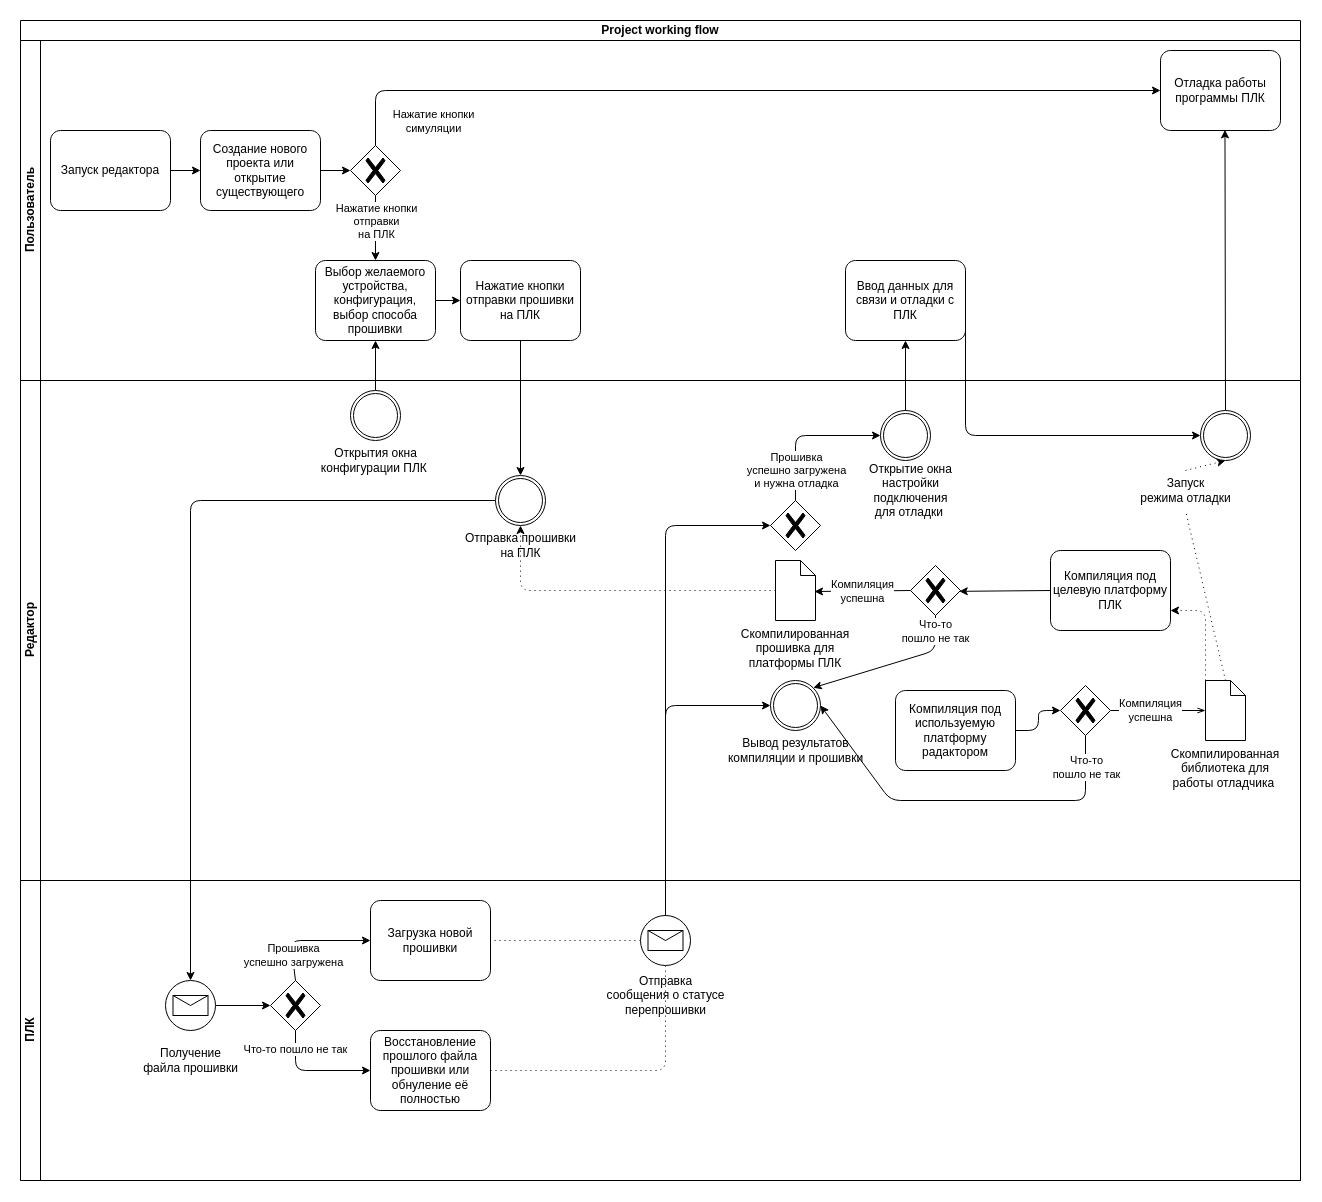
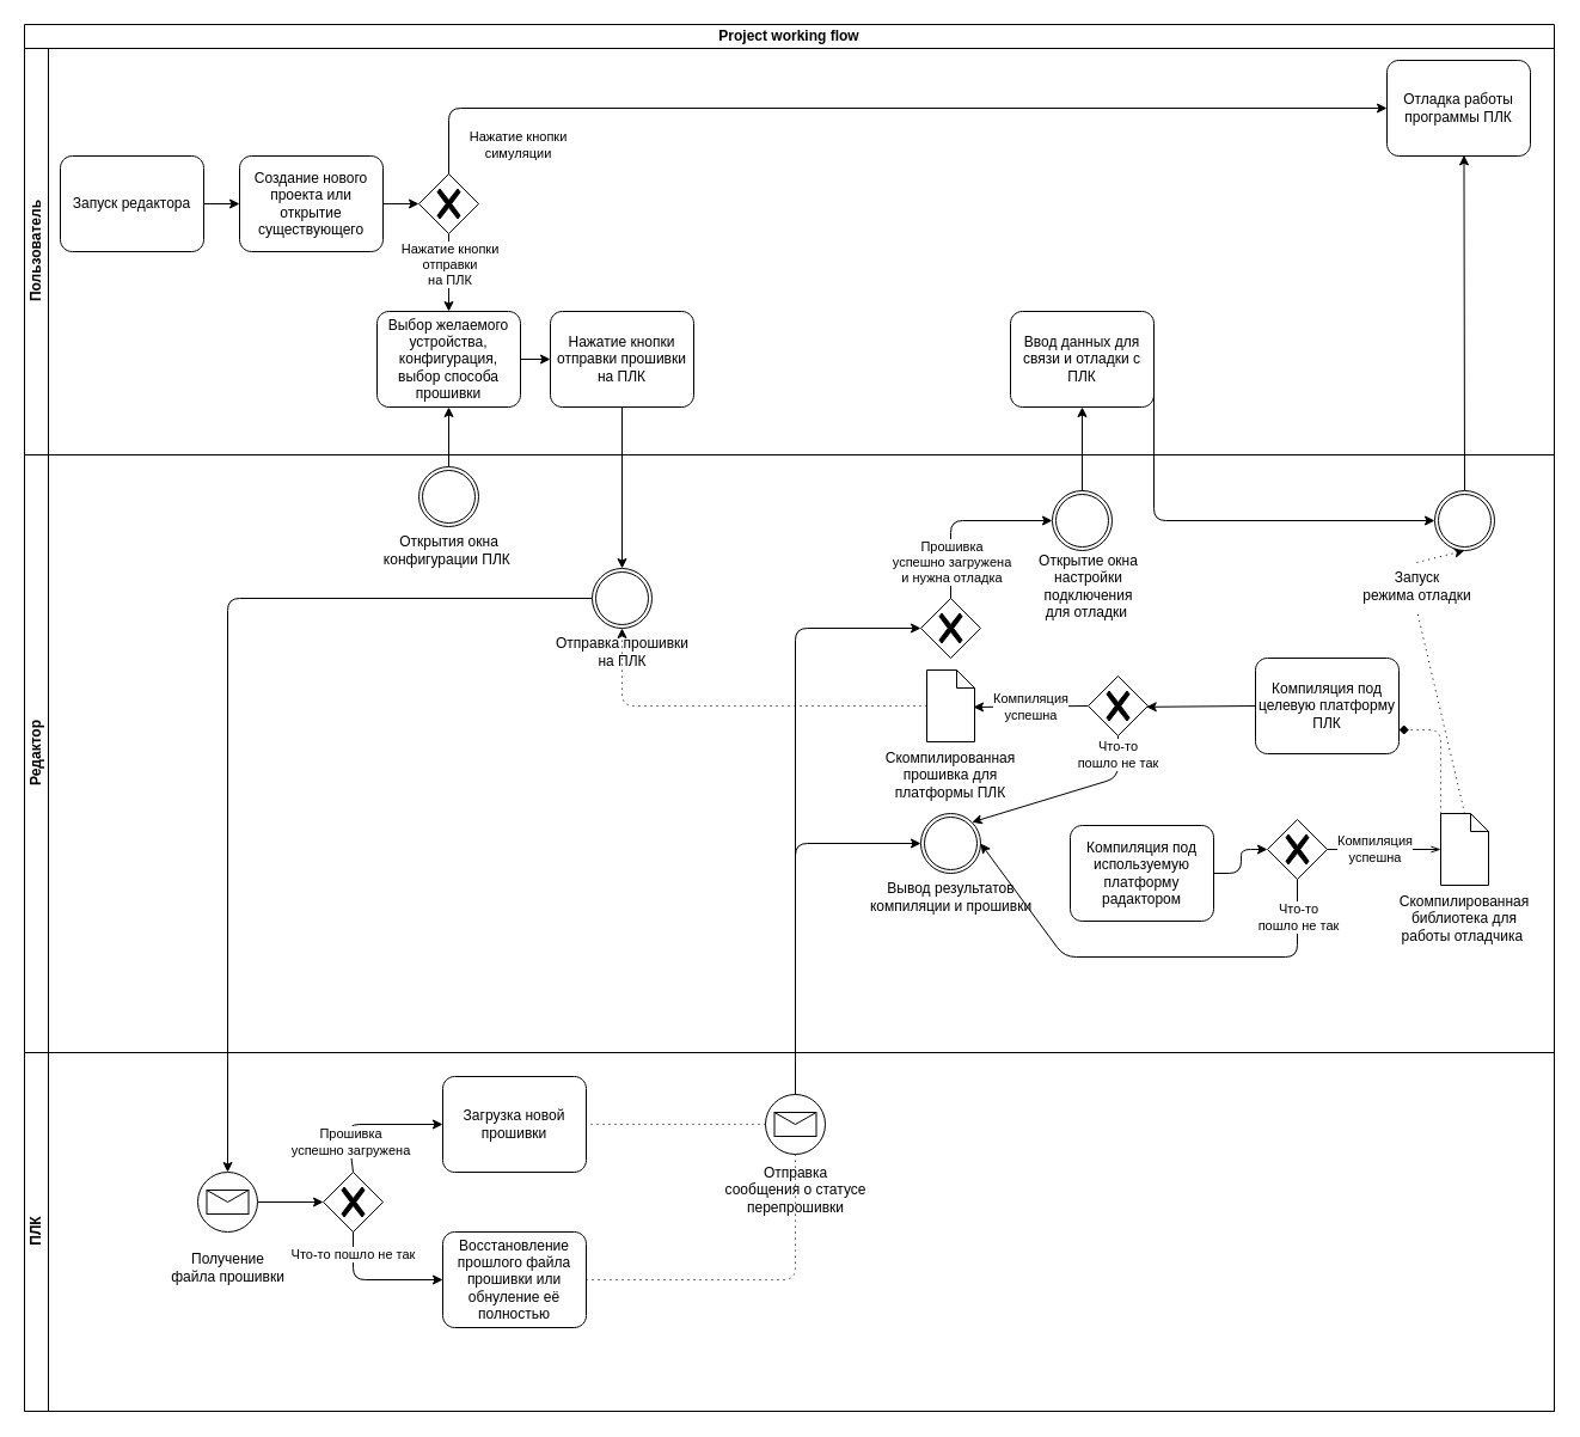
- <mxCell id="25" style="edgeStyle=none;html=1;exitX=0;exitY=0;exitDx=0;exitDy=0;exitPerimeter=0;entryX=1;entryY=0.75;entryDx=0;entryDy=0;entryPerimeter=0;dashed=1;dashPattern=1 4;" edge="1" parent="22" source="26" target="33"><mxGeometry relative="1" as="geometry"><Array as="points"><mxPoint x="1185" y="230" /></Array></mxGeometry></mxCell>
+ <mxCell id="25" style="edgeStyle=none;html=1;exitX=0;exitY=0;exitDx=0;exitDy=0;exitPerimeter=0;entryX=1;entryY=0.75;entryDx=0;entryDy=0;entryPerimeter=0;dashed=1;dashPattern=1 4;endArrow=diamond;" edge="1" parent="22" source="26" target="33"><mxGeometry relative="1" as="geometry"><Array as="points"><mxPoint x="1185" y="230" /></Array></mxGeometry></mxCell>
